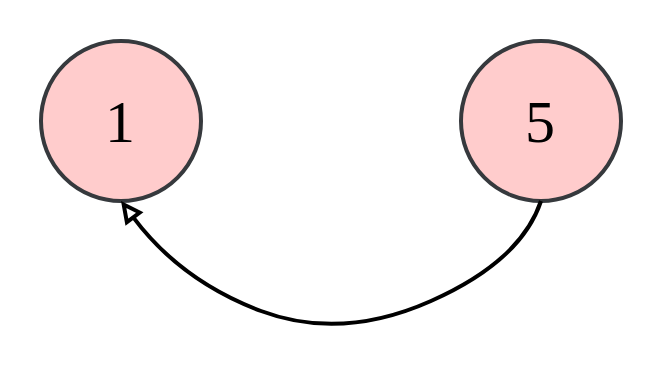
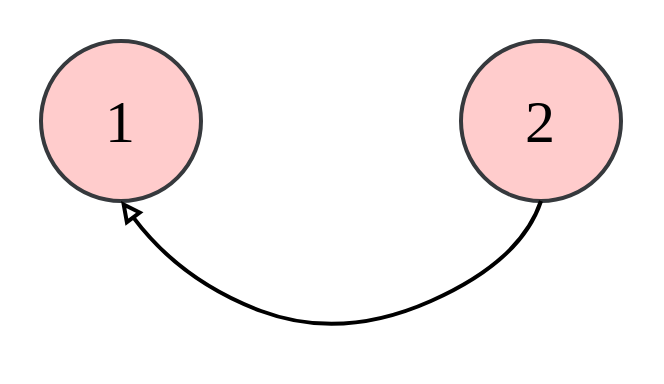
- <mxCell id="3" value="&lt;font face=&quot;Comic Sans MS&quot; style=&quot;font-size: 30px;&quot;&gt;5&lt;/font&gt;" style="ellipse;whiteSpace=wrap;html=1;aspect=fixed;strokeWidth=2;fillColor=#ffcccc;strokeColor=#36393d;" vertex="1" parent="1"><mxGeometry x="230" y="20" width="80" height="80" as="geometry" /></mxCell>
+ <mxCell id="3" value="&lt;font face=&quot;Comic Sans MS&quot; style=&quot;font-size: 30px;&quot;&gt;2&lt;/font&gt;" style="ellipse;whiteSpace=wrap;html=1;aspect=fixed;strokeWidth=2;fillColor=#ffcccc;strokeColor=#36393d;" vertex="1" parent="1"><mxGeometry x="230" y="20" width="80" height="80" as="geometry" /></mxCell>
